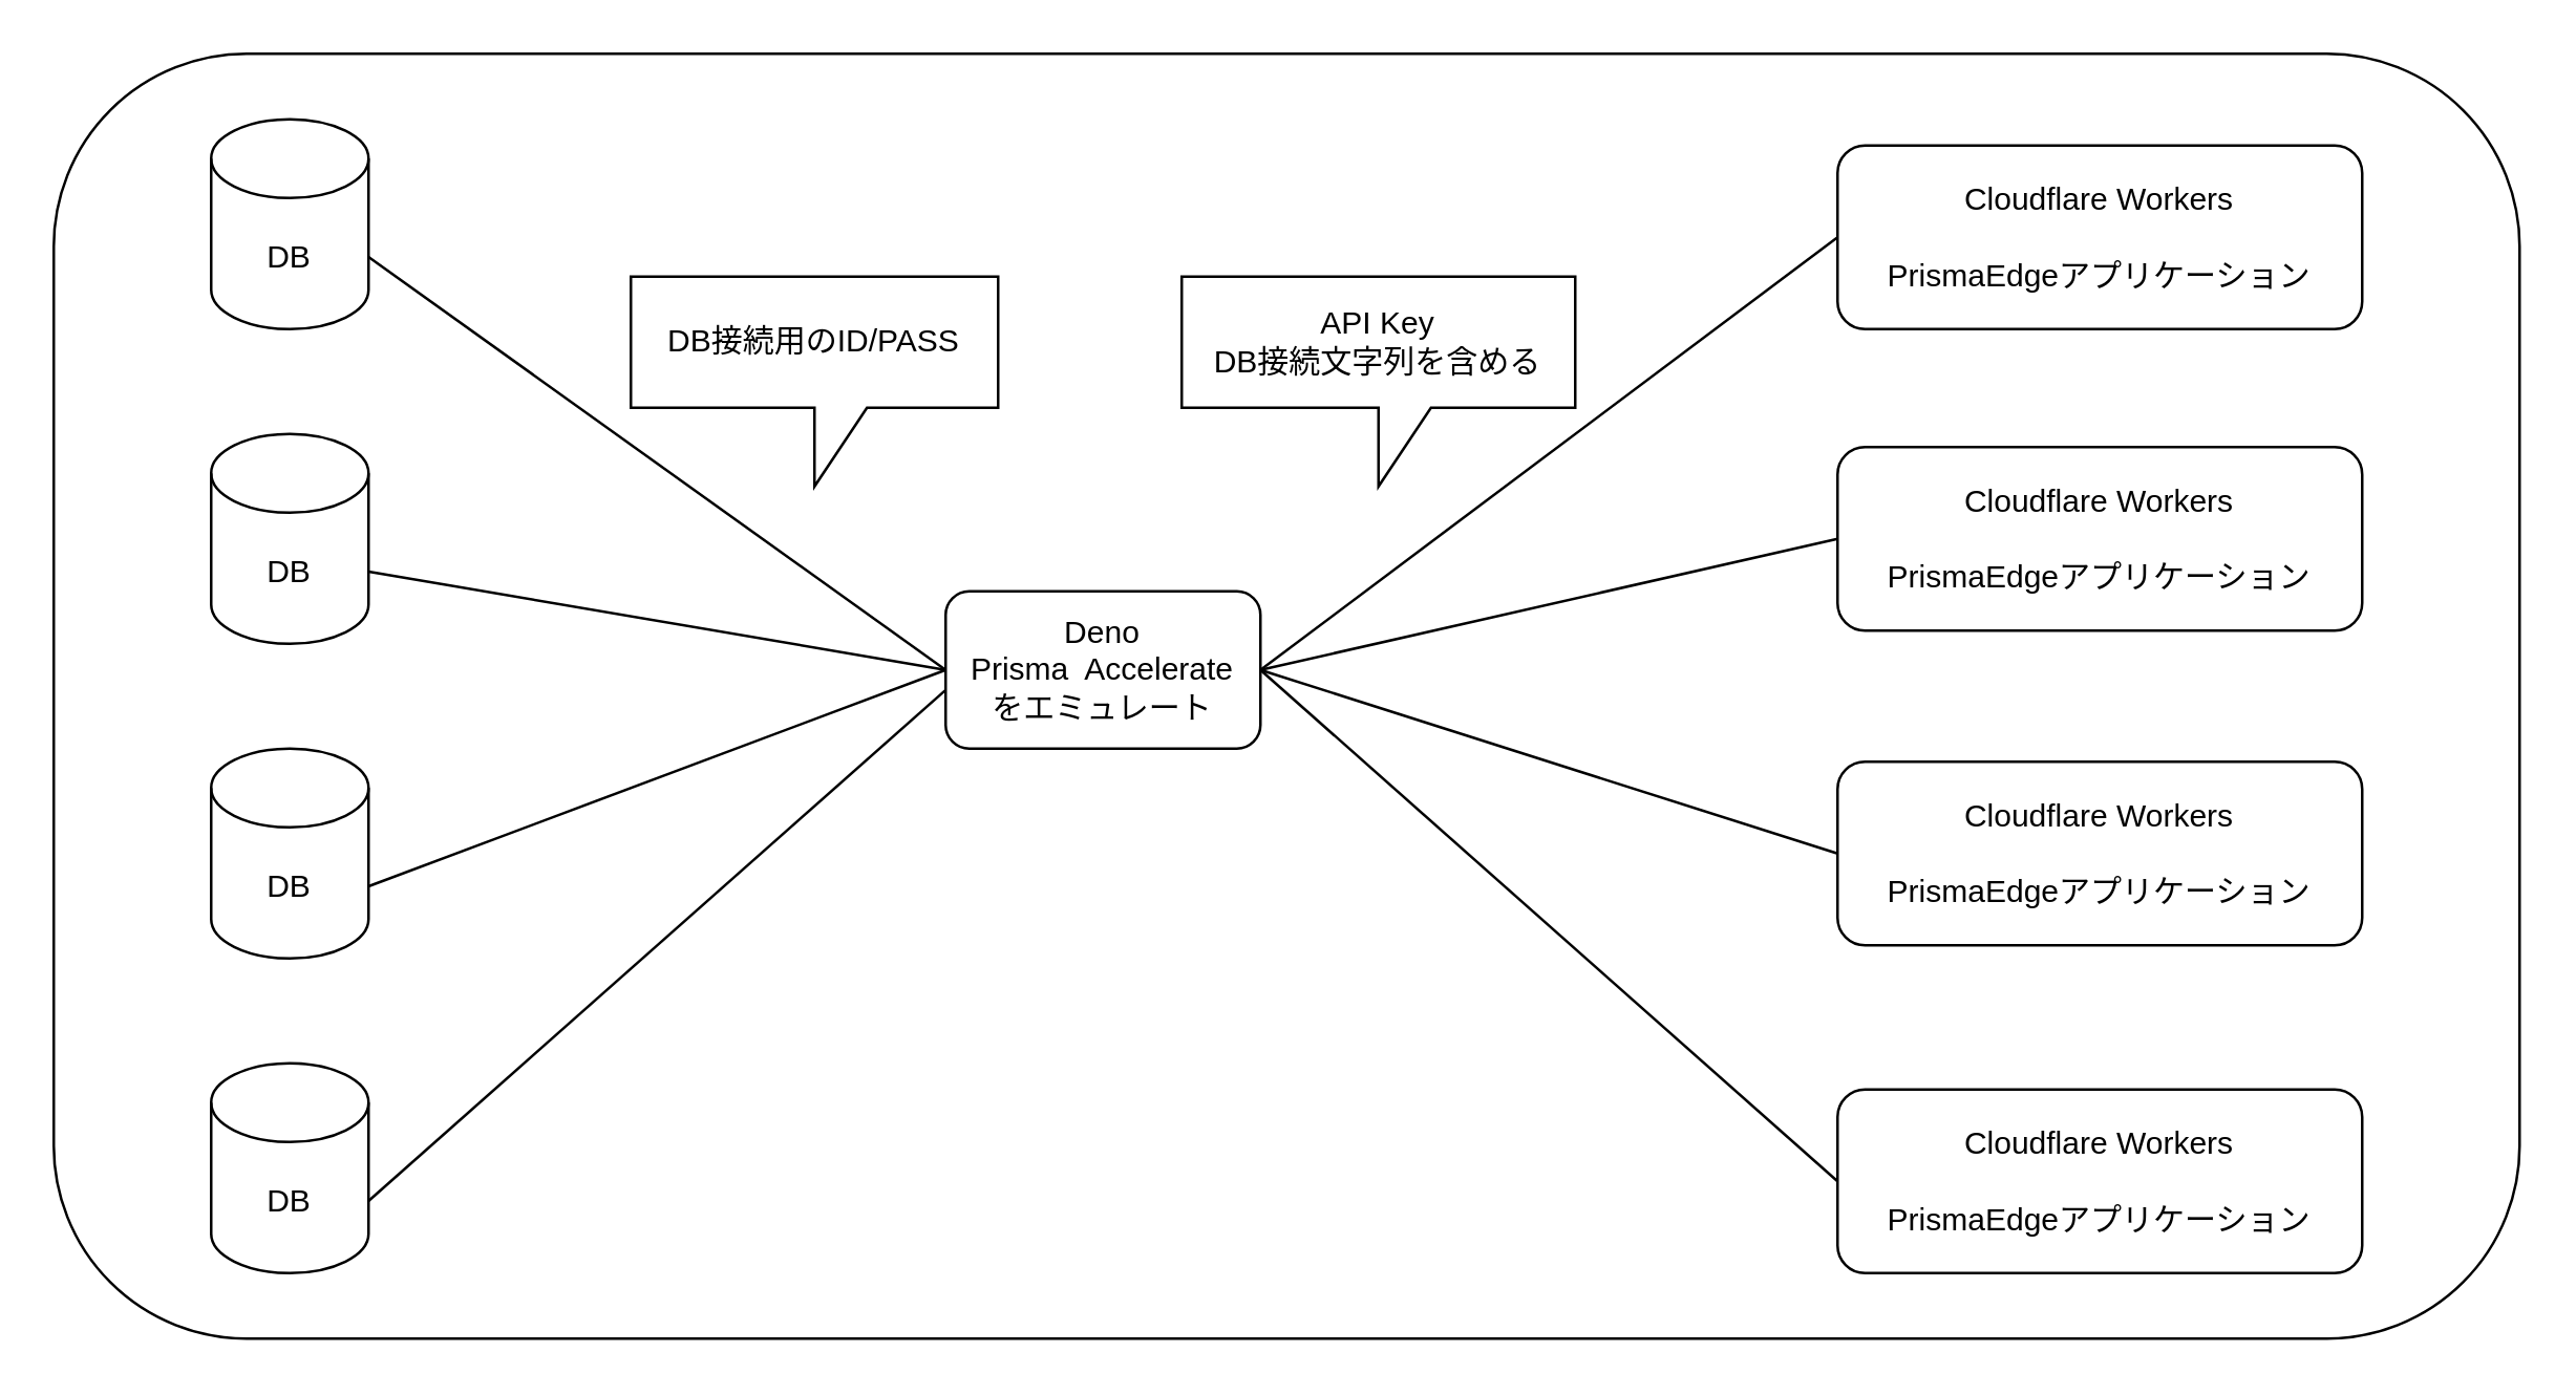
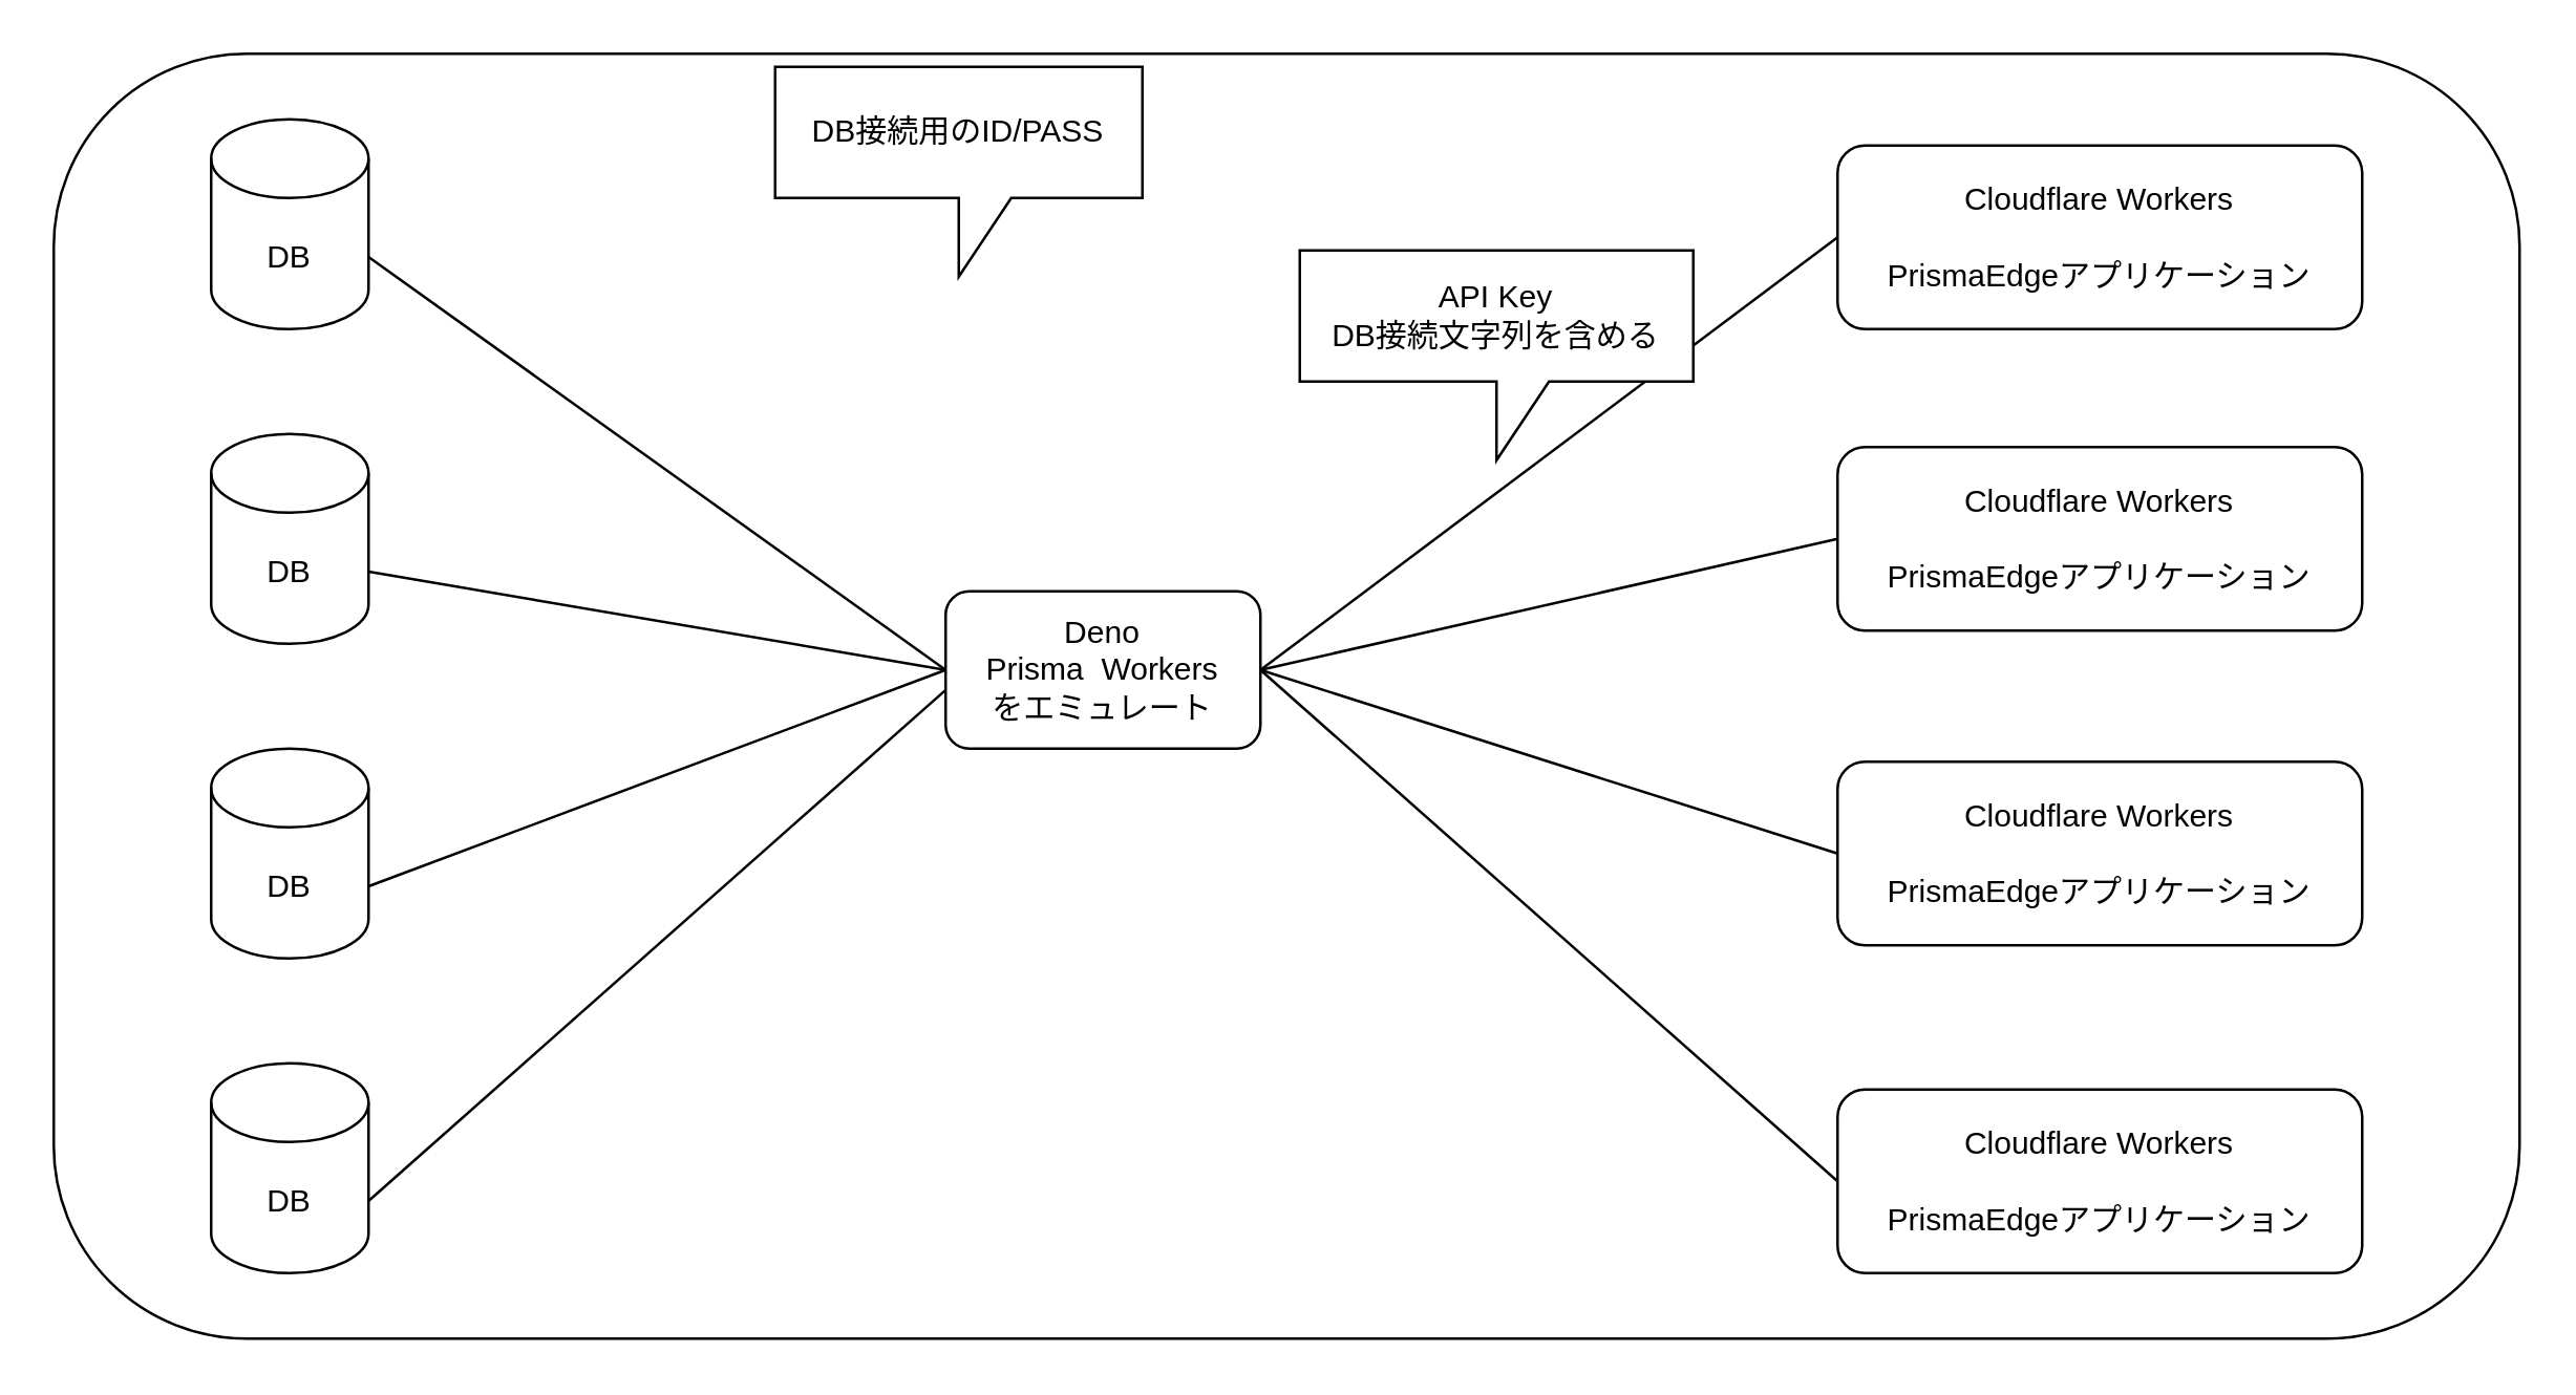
- <mxCell id="20" value="DB接続用のID/PASS" style="shape=callout;whiteSpace=wrap;html=1;perimeter=calloutPerimeter;" vertex="1" parent="1"><mxGeometry x="240" y="105" width="140" height="80" as="geometry" /></mxCell>
+ <mxCell id="20" value="DB接続用のID/PASS" style="shape=callout;whiteSpace=wrap;html=1;perimeter=calloutPerimeter;" vertex="1" parent="1"><mxGeometry x="295" y="25" width="140" height="80" as="geometry" /></mxCell>
- <mxCell id="21" value="API Key&lt;br&gt;DB接続文字列を含める" style="shape=callout;whiteSpace=wrap;html=1;perimeter=calloutPerimeter;rounded=0;" vertex="1" parent="1"><mxGeometry x="450" y="105" width="150" height="80" as="geometry" /></mxCell>
+ <mxCell id="21" value="API Key&lt;br&gt;DB接続文字列を含める" style="shape=callout;whiteSpace=wrap;html=1;perimeter=calloutPerimeter;rounded=0;" vertex="1" parent="1"><mxGeometry x="495" y="95" width="150" height="80" as="geometry" /></mxCell>
- <mxCell id="8" value="Deno&lt;br&gt;Prisma&amp;nbsp; Accelerate&lt;br&gt;をエミュレート" style="rounded=1;whiteSpace=wrap;html=1;" parent="1" vertex="1"><mxGeometry x="360" y="225" width="120" height="60" as="geometry" /></mxCell>
+ <mxCell id="8" value="Deno&lt;br&gt;Prisma&amp;nbsp; Workers&lt;br&gt;をエミュレート" style="rounded=1;whiteSpace=wrap;html=1;" parent="1" vertex="1"><mxGeometry x="360" y="225" width="120" height="60" as="geometry" /></mxCell>
